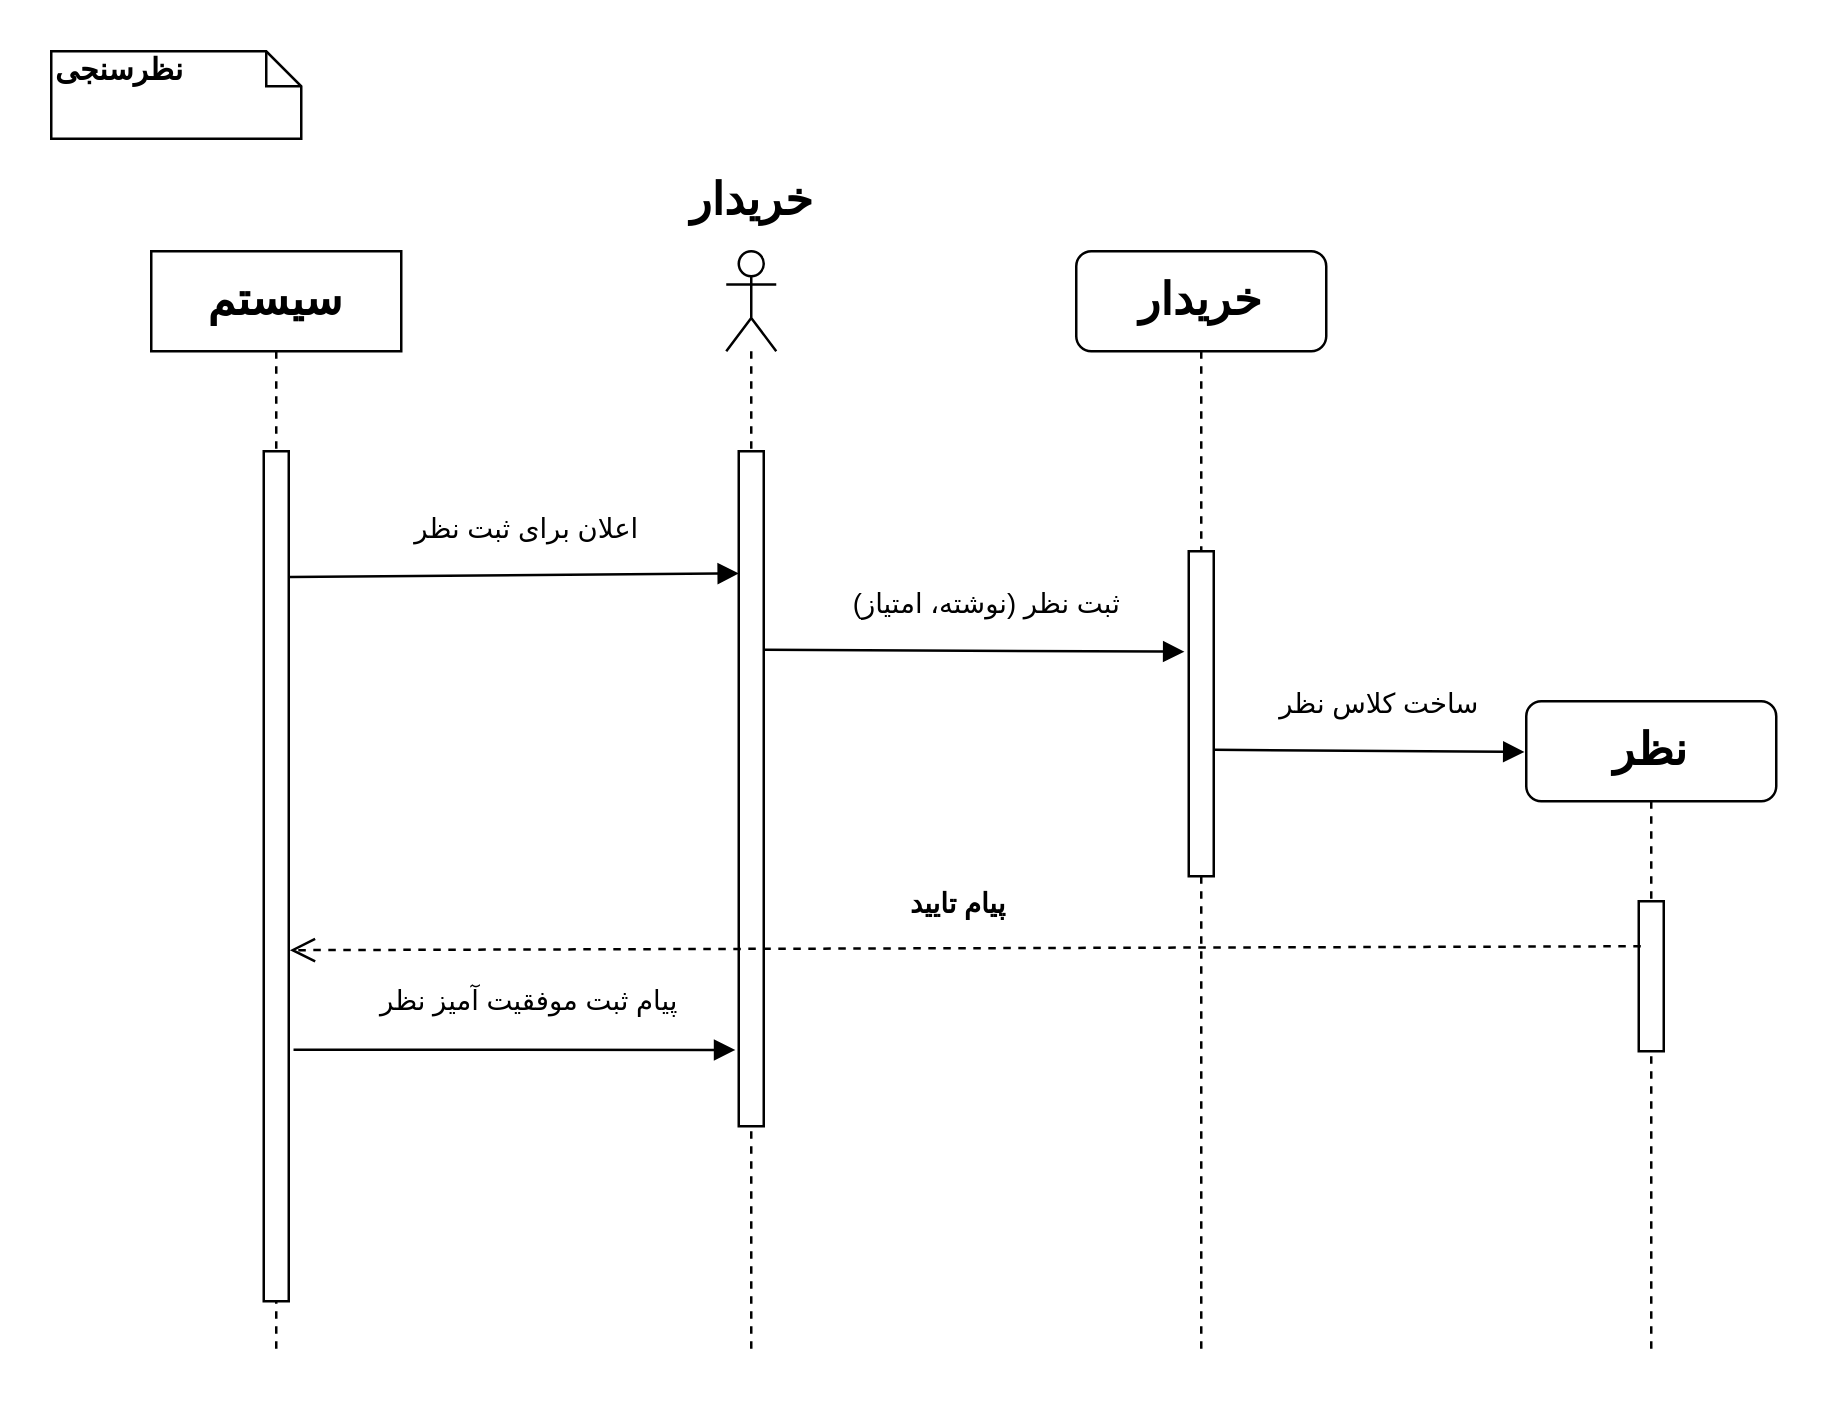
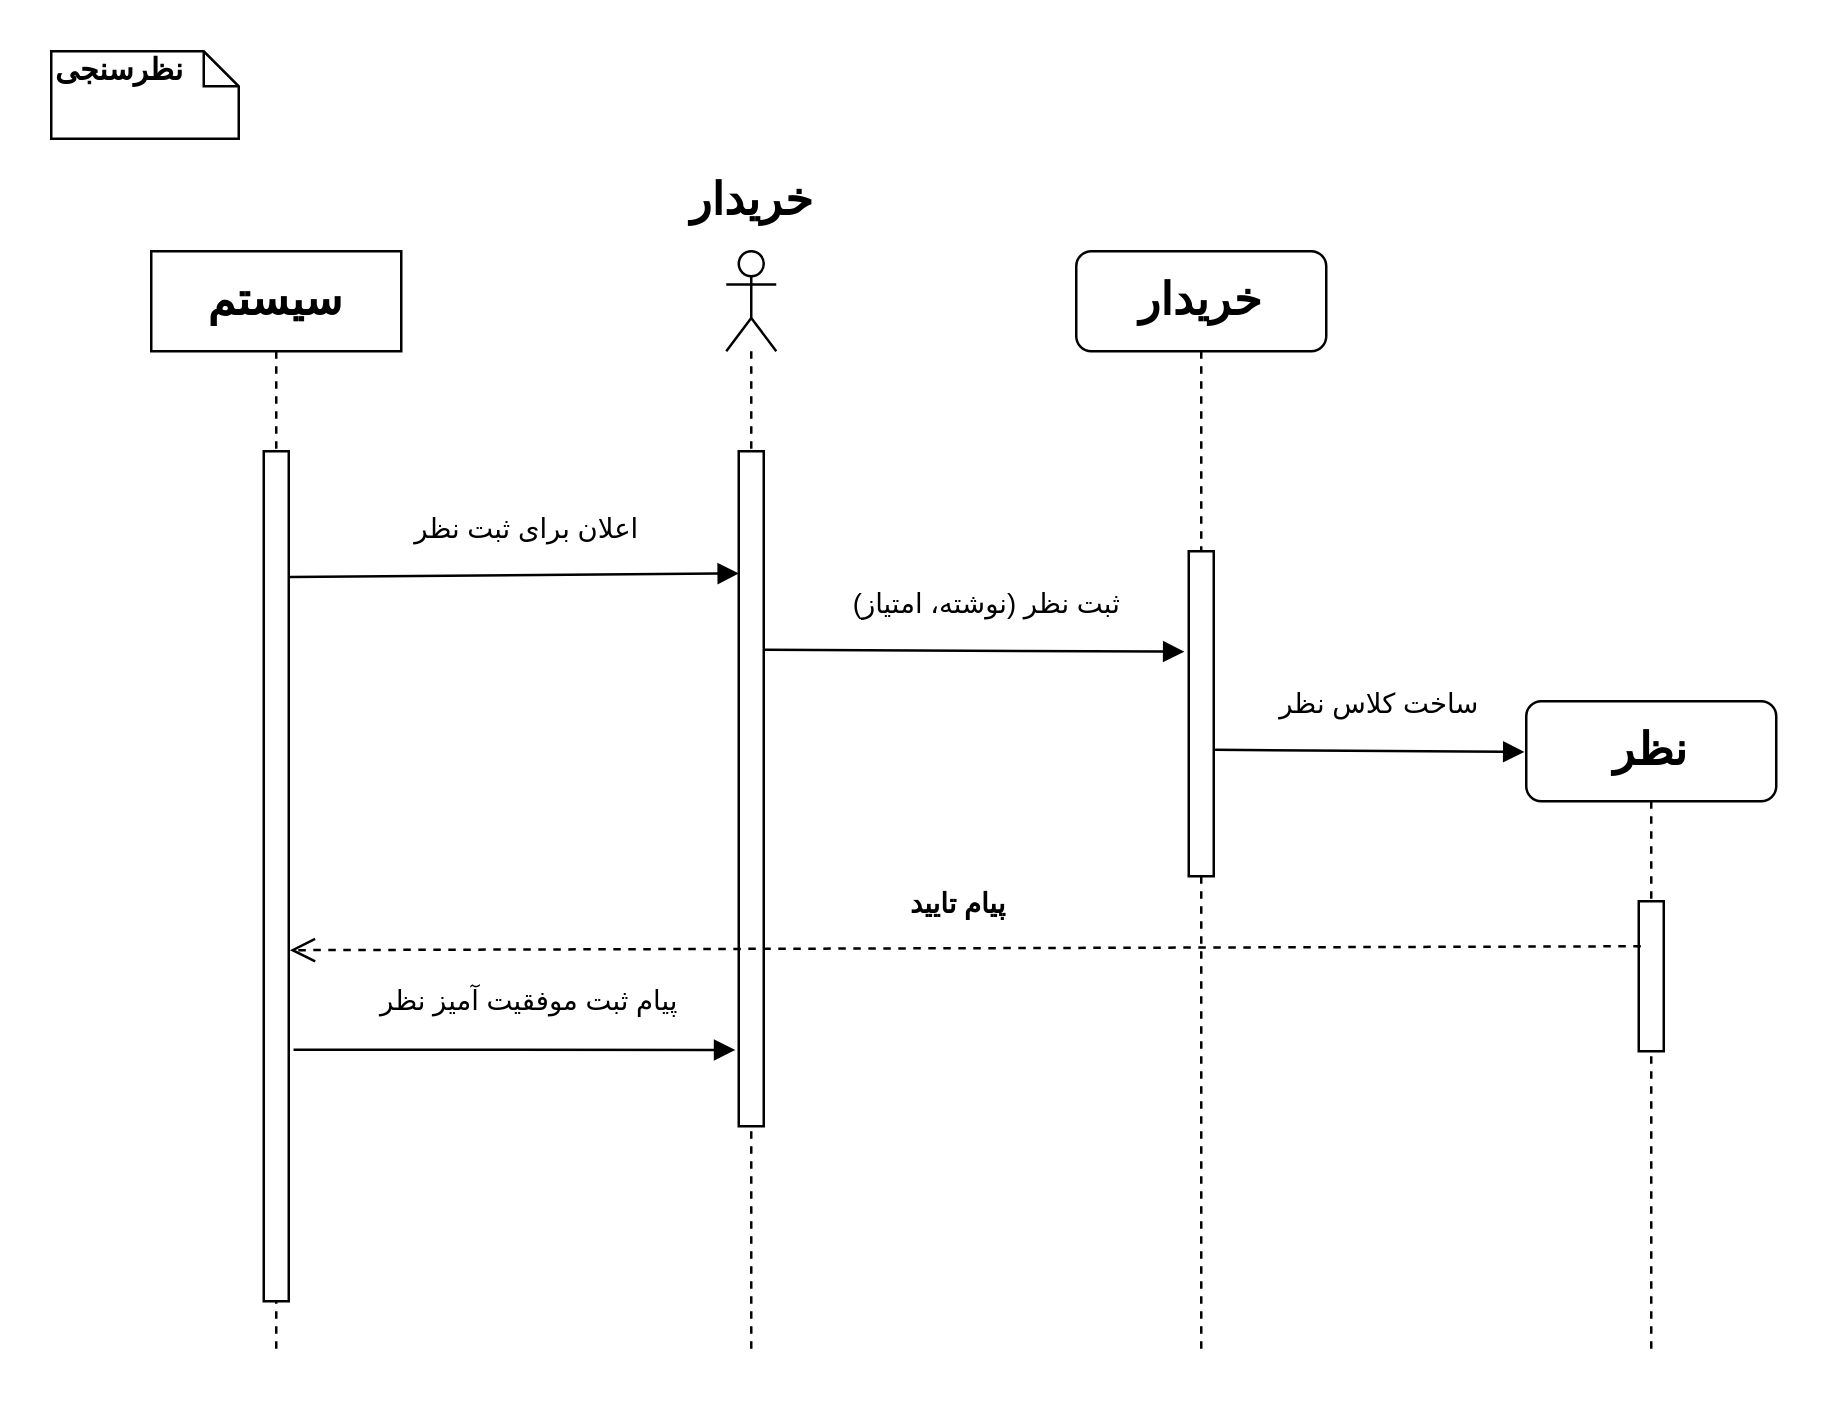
- <mxCell id="2" value="&lt;b&gt;نظرسنجی&lt;/b&gt;" style="shape=note;whiteSpace=wrap;html=1;size=14;verticalAlign=top;align=left;spacingTop=-6;rounded=0;shadow=0;comic=0;labelBackgroundColor=none;strokeWidth=1;fontFamily=Verdana;fontSize=12" parent="1" vertex="1"><mxGeometry width="100" height="35" as="geometry" x="20" y="20" /></mxCell>
+ <mxCell id="2" value="&lt;b&gt;نظرسنجی&lt;/b&gt;" style="shape=note;whiteSpace=wrap;html=1;size=14;verticalAlign=top;align=left;spacingTop=-6;rounded=0;shadow=0;comic=0;labelBackgroundColor=none;strokeWidth=1;fontFamily=Verdana;fontSize=12" parent="1" vertex="1"><mxGeometry x="20" y="20" width="75" height="35" as="geometry" /></mxCell>
